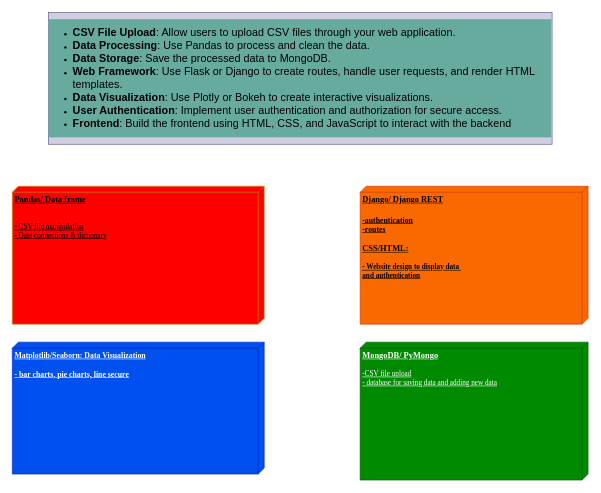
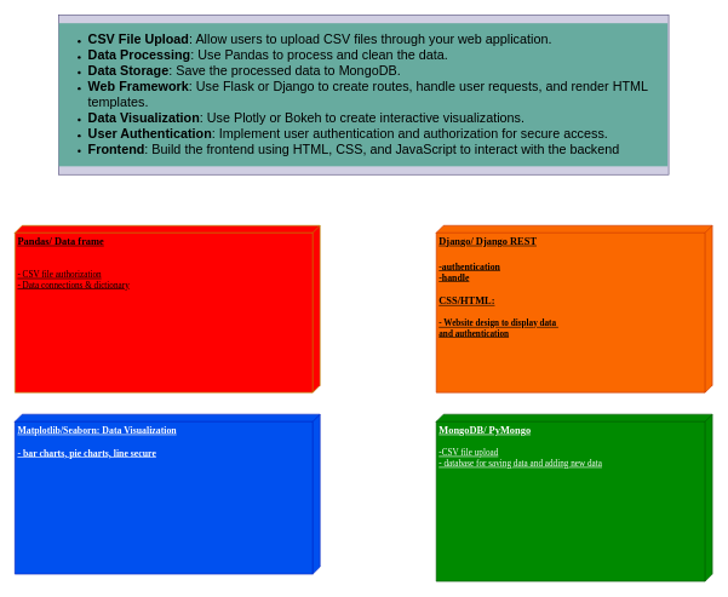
- <mxCell id="3" value="&lt;div&gt;&lt;b&gt;&lt;font style=&quot;font-size: 14px;&quot;&gt;Pandas/ Data frame&lt;/font&gt;&lt;/b&gt;&lt;/div&gt;&lt;div&gt;&lt;br&gt;&lt;/div&gt;&lt;div&gt;&lt;br&gt;&lt;/div&gt;&lt;div&gt;- CSV file manipulation&lt;/div&gt;&lt;div&gt;- Data connections &amp;amp; dictionary&lt;br&gt;&lt;/div&gt;" style="verticalAlign=top;align=left;spacingTop=8;spacingLeft=2;spacingRight=12;shape=cube;size=10;direction=south;fontStyle=4;html=1;rounded=0;shadow=0;comic=0;labelBackgroundColor=none;strokeWidth=1;fontFamily=Verdana;fontSize=12;fillColor=#FF0000;strokeColor=#B09500;fontColor=#000000;" parent="1" vertex="1"><mxGeometry x="20" y="310" width="420" height="230" as="geometry" /></mxCell>
+ <mxCell id="3" value="&lt;div&gt;&lt;b&gt;&lt;font style=&quot;font-size: 14px;&quot;&gt;Pandas/ Data frame&lt;/font&gt;&lt;/b&gt;&lt;/div&gt;&lt;div&gt;&lt;br&gt;&lt;/div&gt;&lt;div&gt;&lt;br&gt;&lt;/div&gt;&lt;div&gt;- CSV file authorization&lt;/div&gt;&lt;div&gt;- Data connections &amp;amp; dictionary&lt;br&gt;&lt;/div&gt;" style="verticalAlign=top;align=left;spacingTop=8;spacingLeft=2;spacingRight=12;shape=cube;size=10;direction=south;fontStyle=4;html=1;rounded=0;shadow=0;comic=0;labelBackgroundColor=none;strokeWidth=1;fontFamily=Verdana;fontSize=12;fillColor=#FF0000;strokeColor=#B09500;fontColor=#000000;" parent="1" vertex="1"><mxGeometry x="20" y="310" width="420" height="230" as="geometry" /></mxCell>
- <mxCell id="2" value="&lt;div&gt;&lt;b&gt;&lt;font style=&quot;font-size: 14px;&quot;&gt;Django/ Django REST&lt;br&gt;&lt;/font&gt;&lt;/b&gt;&lt;/div&gt;&lt;div&gt;&lt;b&gt;&lt;font style=&quot;font-size: 14px;&quot;&gt;&lt;br&gt;&lt;/font&gt;&lt;/b&gt;&lt;/div&gt;&lt;div style=&quot;font-size: 13px;&quot;&gt;&lt;font style=&quot;font-size: 13px;&quot;&gt;&lt;b&gt;&lt;font style=&quot;font-size: 13px;&quot;&gt;-authentication&lt;/font&gt;&lt;/b&gt;&lt;/font&gt;&lt;/div&gt;&lt;div style=&quot;font-size: 13px;&quot;&gt;&lt;font style=&quot;font-size: 13px;&quot;&gt;&lt;b&gt;&lt;font style=&quot;font-size: 13px;&quot;&gt;-routes&lt;/font&gt;&lt;/b&gt;&lt;/font&gt;&lt;/div&gt;&lt;div&gt;&lt;b&gt;&lt;font style=&quot;font-size: 14px;&quot;&gt;&lt;br&gt;&lt;/font&gt;&lt;/b&gt;&lt;/div&gt;&lt;div&gt;&lt;b&gt;&lt;font style=&quot;font-size: 14px;&quot;&gt;CSS/HTML:&lt;/font&gt;&lt;/b&gt;&lt;/div&gt;&lt;div style=&quot;&quot;&gt;&lt;font style=&quot;font-size: 12px;&quot;&gt;&lt;b&gt;&lt;font style=&quot;font-size: 12px;&quot;&gt;&lt;br&gt;&lt;/font&gt;&lt;/b&gt;&lt;/font&gt;&lt;/div&gt;&lt;div&gt;&lt;font style=&quot;font-size: 12px;&quot;&gt;&lt;b&gt;&lt;font style=&quot;font-size: 12px;&quot;&gt;- Website design to display data&amp;nbsp;&lt;/font&gt;&lt;/b&gt;&lt;/font&gt;&lt;/div&gt;&lt;div style=&quot;&quot;&gt;&lt;font style=&quot;font-size: 12px;&quot;&gt;&lt;b&gt;&lt;font style=&quot;font-size: 12px;&quot;&gt;and authentication&lt;/font&gt;&lt;font style=&quot;font-size: 12px;&quot;&gt;&lt;br&gt;&lt;/font&gt;&lt;/b&gt;&lt;/font&gt;&lt;/div&gt;" style="verticalAlign=top;align=left;spacingTop=8;spacingLeft=2;spacingRight=12;shape=cube;size=10;direction=south;fontStyle=4;html=1;rounded=0;shadow=0;comic=0;labelBackgroundColor=none;strokeWidth=1;fontFamily=Verdana;fontSize=12;fillColor=#fa6800;strokeColor=#C73500;fontColor=#000000;" parent="1" vertex="1"><mxGeometry x="600" y="310" width="380" height="230" as="geometry" /></mxCell>
+ <mxCell id="2" value="&lt;div&gt;&lt;b&gt;&lt;font style=&quot;font-size: 14px;&quot;&gt;Django/ Django REST&lt;br&gt;&lt;/font&gt;&lt;/b&gt;&lt;/div&gt;&lt;div&gt;&lt;b&gt;&lt;font style=&quot;font-size: 14px;&quot;&gt;&lt;br&gt;&lt;/font&gt;&lt;/b&gt;&lt;/div&gt;&lt;div style=&quot;font-size: 13px;&quot;&gt;&lt;font style=&quot;font-size: 13px;&quot;&gt;&lt;b&gt;&lt;font style=&quot;font-size: 13px;&quot;&gt;-authentication&lt;/font&gt;&lt;/b&gt;&lt;/font&gt;&lt;/div&gt;&lt;div style=&quot;font-size: 13px;&quot;&gt;&lt;font style=&quot;font-size: 13px;&quot;&gt;&lt;b&gt;&lt;font style=&quot;font-size: 13px;&quot;&gt;-handle&lt;/font&gt;&lt;/b&gt;&lt;/font&gt;&lt;/div&gt;&lt;div&gt;&lt;b&gt;&lt;font style=&quot;font-size: 14px;&quot;&gt;&lt;br&gt;&lt;/font&gt;&lt;/b&gt;&lt;/div&gt;&lt;div&gt;&lt;b&gt;&lt;font style=&quot;font-size: 14px;&quot;&gt;CSS/HTML:&lt;/font&gt;&lt;/b&gt;&lt;/div&gt;&lt;div style=&quot;&quot;&gt;&lt;font style=&quot;font-size: 12px;&quot;&gt;&lt;b&gt;&lt;font style=&quot;font-size: 12px;&quot;&gt;&lt;br&gt;&lt;/font&gt;&lt;/b&gt;&lt;/font&gt;&lt;/div&gt;&lt;div&gt;&lt;font style=&quot;font-size: 12px;&quot;&gt;&lt;b&gt;&lt;font style=&quot;font-size: 12px;&quot;&gt;- Website design to display data&amp;nbsp;&lt;/font&gt;&lt;/b&gt;&lt;/font&gt;&lt;/div&gt;&lt;div style=&quot;&quot;&gt;&lt;font style=&quot;font-size: 12px;&quot;&gt;&lt;b&gt;&lt;font style=&quot;font-size: 12px;&quot;&gt;and authentication&lt;/font&gt;&lt;font style=&quot;font-size: 12px;&quot;&gt;&lt;br&gt;&lt;/font&gt;&lt;/b&gt;&lt;/font&gt;&lt;/div&gt;" style="verticalAlign=top;align=left;spacingTop=8;spacingLeft=2;spacingRight=12;shape=cube;size=10;direction=south;fontStyle=4;html=1;rounded=0;shadow=0;comic=0;labelBackgroundColor=none;strokeWidth=1;fontFamily=Verdana;fontSize=12;fillColor=#fa6800;strokeColor=#C73500;fontColor=#000000;" parent="1" vertex="1"><mxGeometry x="600" y="310" width="380" height="230" as="geometry" /></mxCell>
